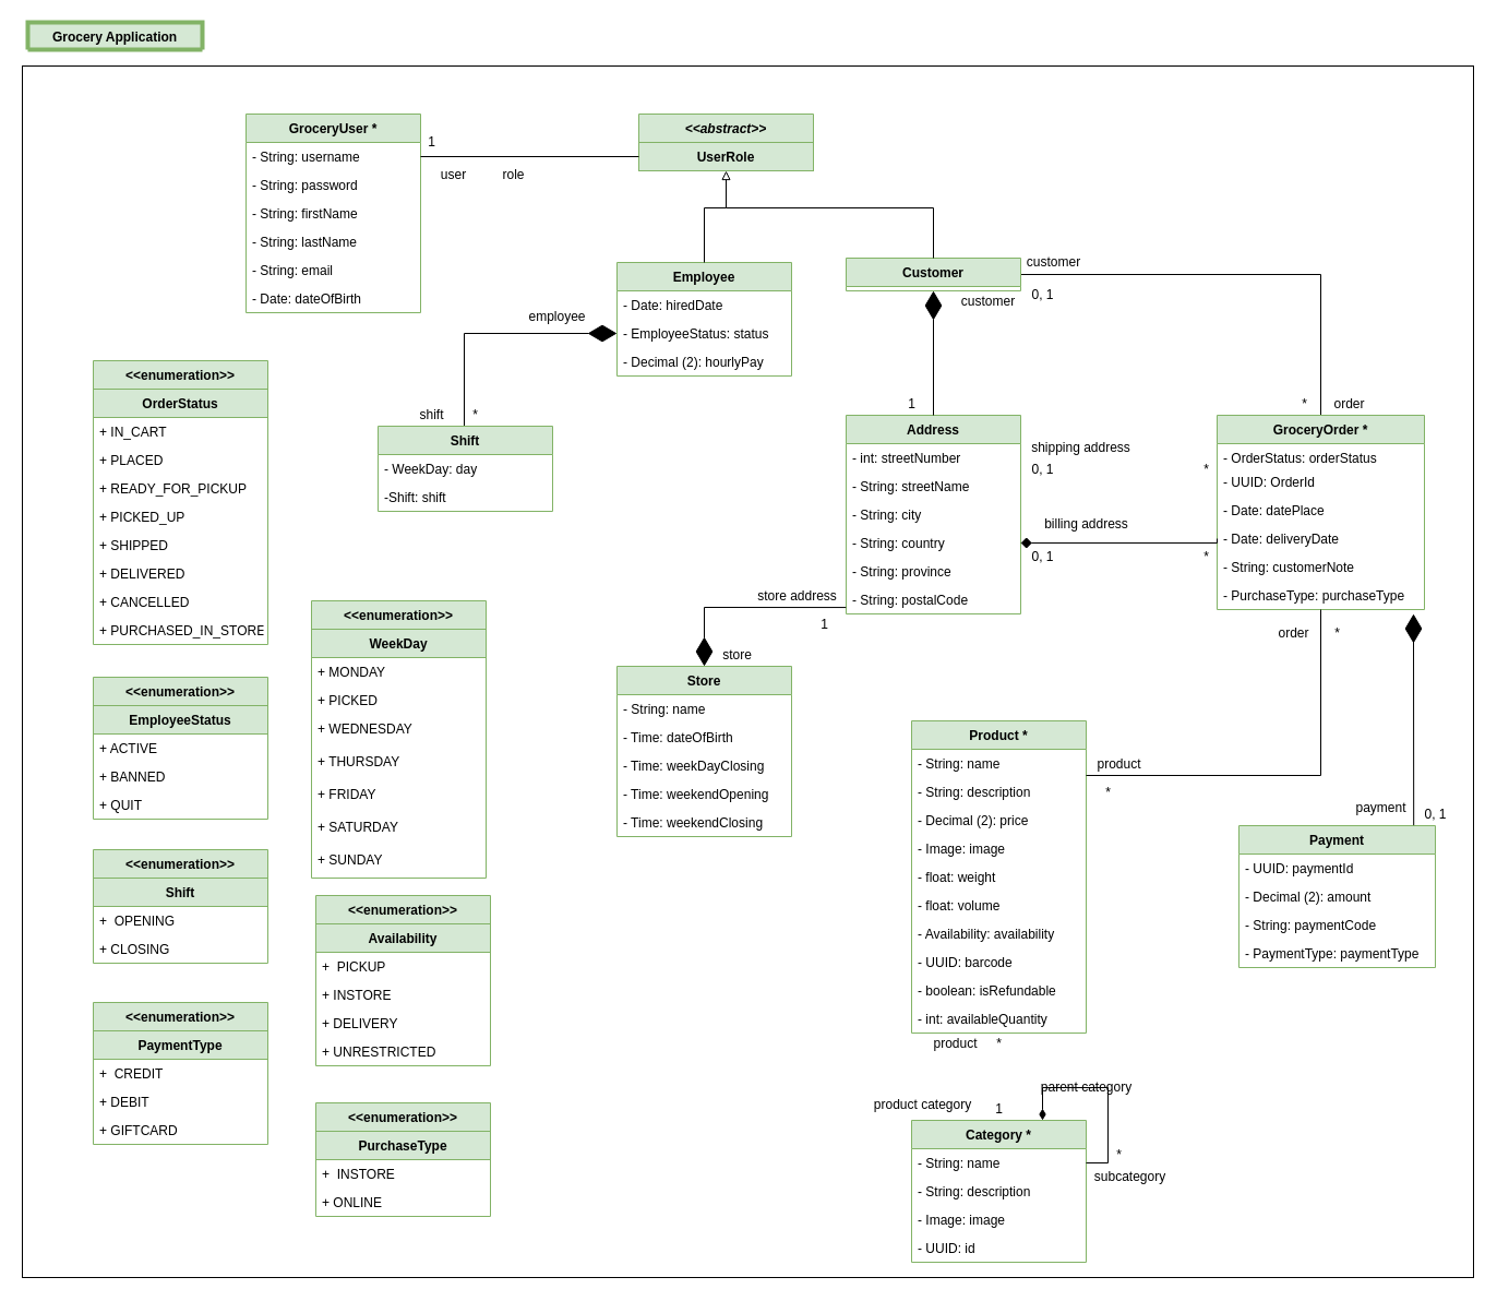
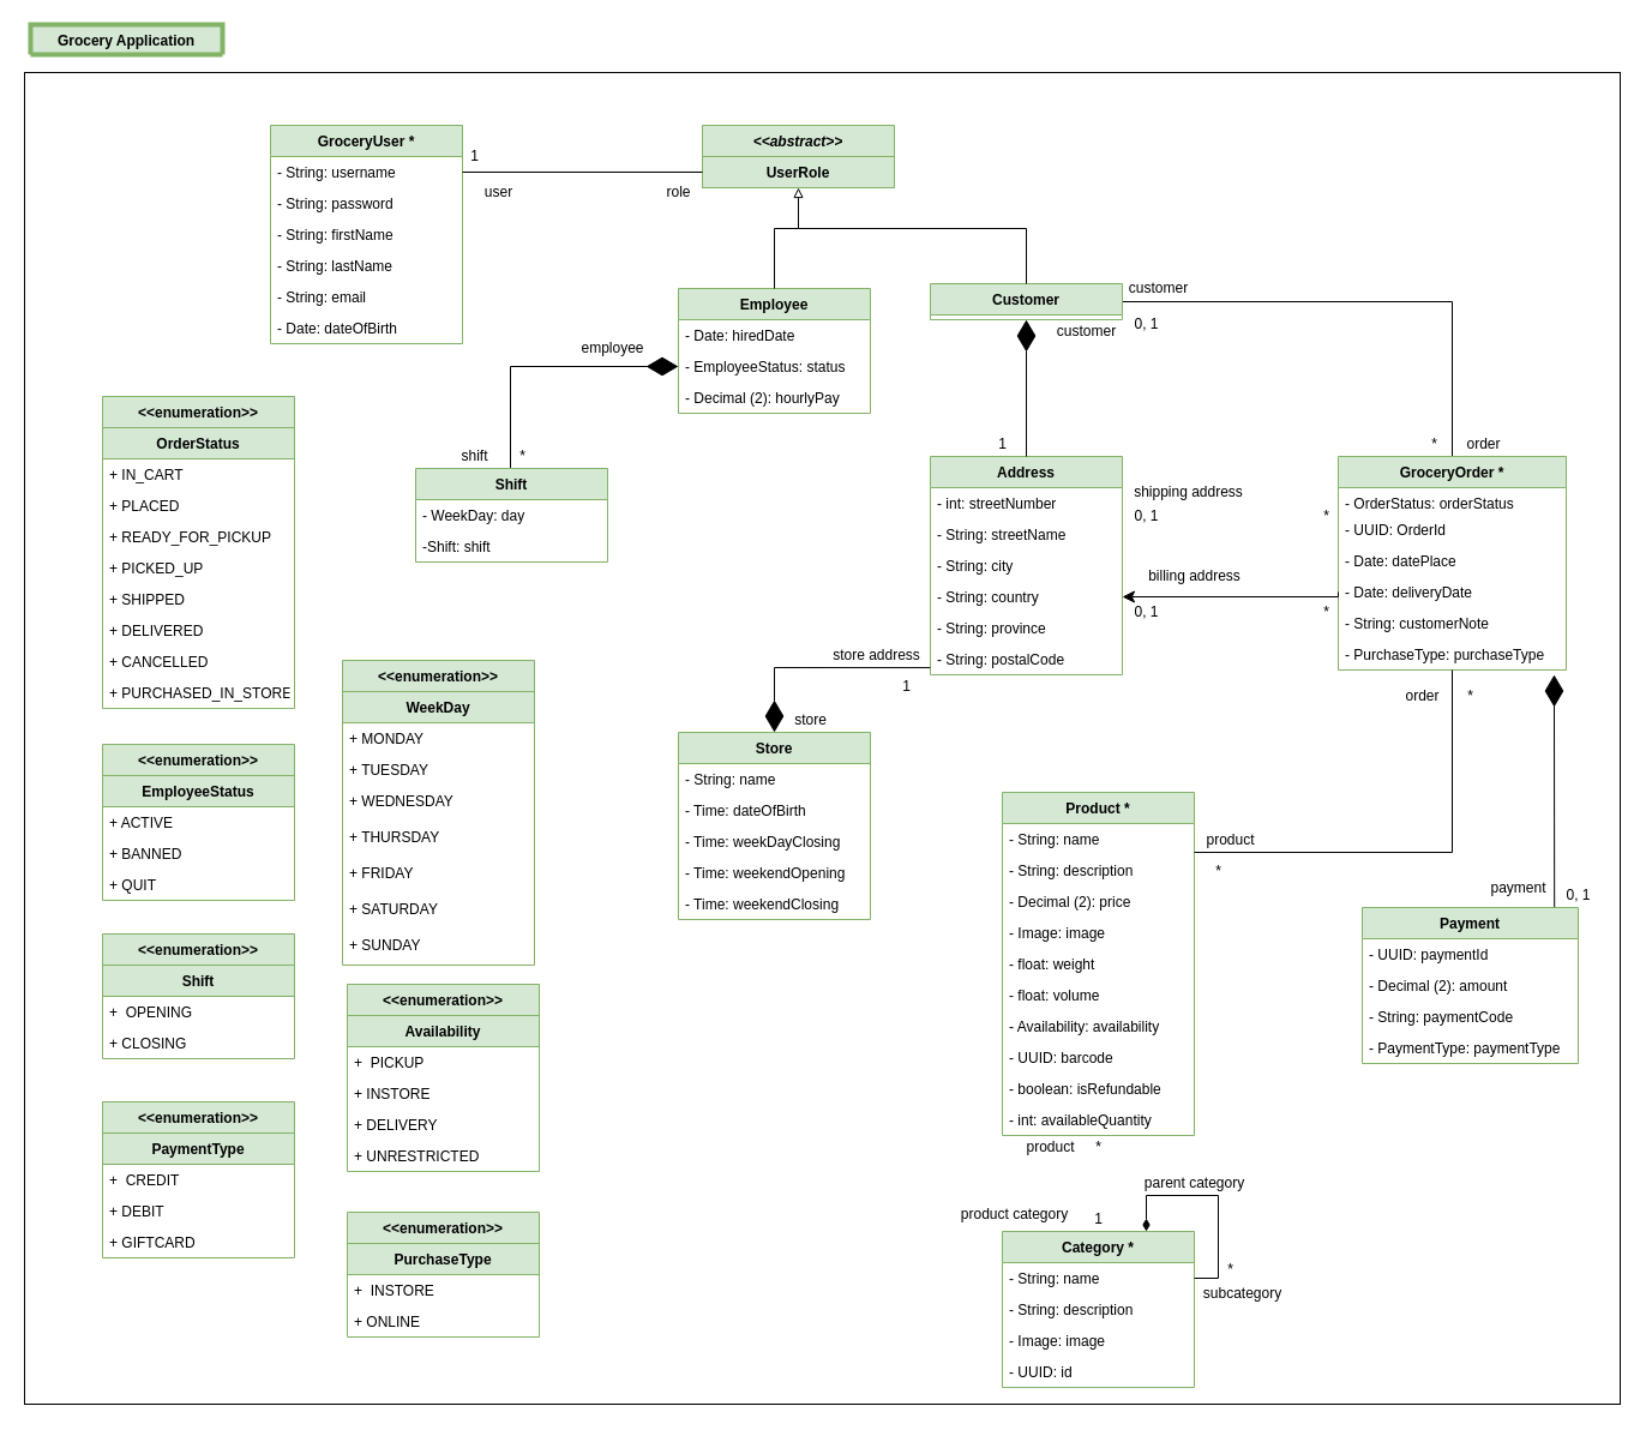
- <mxCell id="27" value="role" style="text;html=1;align=center;verticalAlign=middle;resizable=0;points=[];autosize=1;strokeColor=none;fillColor=none;" parent="1" vertex="1"><mxGeometry x="450" y="150" width="40" height="20" as="geometry" /></mxCell>
+ <mxCell id="27" value="role" style="text;html=1;align=center;verticalAlign=middle;resizable=0;points=[];autosize=1;strokeColor=none;fillColor=none;" parent="1" vertex="1"><mxGeometry x="545" y="150" width="40" height="20" as="geometry" /></mxCell>
- <mxCell id="106" style="edgeStyle=orthogonalEdgeStyle;rounded=0;orthogonalLoop=1;jettySize=auto;html=1;exitX=0;exitY=0.5;exitDx=0;exitDy=0;entryX=1;entryY=0.5;entryDx=0;entryDy=0;endArrow=diamond;endFill=1;startSize=60;endSize=8;strokeWidth=1;" parent="1" source="103" target="34" edge="1"><mxGeometry relative="1" as="geometry"><Array as="points"><mxPoint x="1115" y="497" /></Array></mxGeometry></mxCell>
+ <mxCell id="106" style="edgeStyle=orthogonalEdgeStyle;rounded=0;orthogonalLoop=1;jettySize=auto;html=1;exitX=0;exitY=0.5;exitDx=0;exitDy=0;entryX=1;entryY=0.5;entryDx=0;entryDy=0;endArrow=classic;endFill=1;startSize=60;endSize=8;strokeWidth=1;" parent="1" source="103" target="34" edge="1"><mxGeometry relative="1" as="geometry"><Array as="points"><mxPoint x="1115" y="497" /></Array></mxGeometry></mxCell>
- <mxCell id="61" value="+ PICKED" style="text;strokeColor=none;fillColor=none;align=left;verticalAlign=top;spacingLeft=4;spacingRight=4;overflow=hidden;rotatable=0;points=[[0,0.5],[1,0.5]];portConstraint=eastwest;" parent="58" vertex="1"><mxGeometry y="78" width="160" height="26" as="geometry" /></mxCell>
+ <mxCell id="61" value="+ TUESDAY" style="text;strokeColor=none;fillColor=none;align=left;verticalAlign=top;spacingLeft=4;spacingRight=4;overflow=hidden;rotatable=0;points=[[0,0.5],[1,0.5]];portConstraint=eastwest;" parent="58" vertex="1"><mxGeometry y="78" width="160" height="26" as="geometry" /></mxCell>
- <mxCell id="97" value="parent category" style="text;html=1;align=center;verticalAlign=middle;resizable=0;points=[];autosize=1;strokeColor=none;fillColor=none;" parent="1" vertex="1"><mxGeometry x="945" y="986" width="100" height="20" as="geometry" /></mxCell>
+ <mxCell id="97" value="parent category" style="text;html=1;align=center;verticalAlign=middle;resizable=0;points=[];autosize=1;strokeColor=none;fillColor=none;" parent="1" vertex="1"><mxGeometry x="945" y="976" width="100" height="20" as="geometry" /></mxCell>
